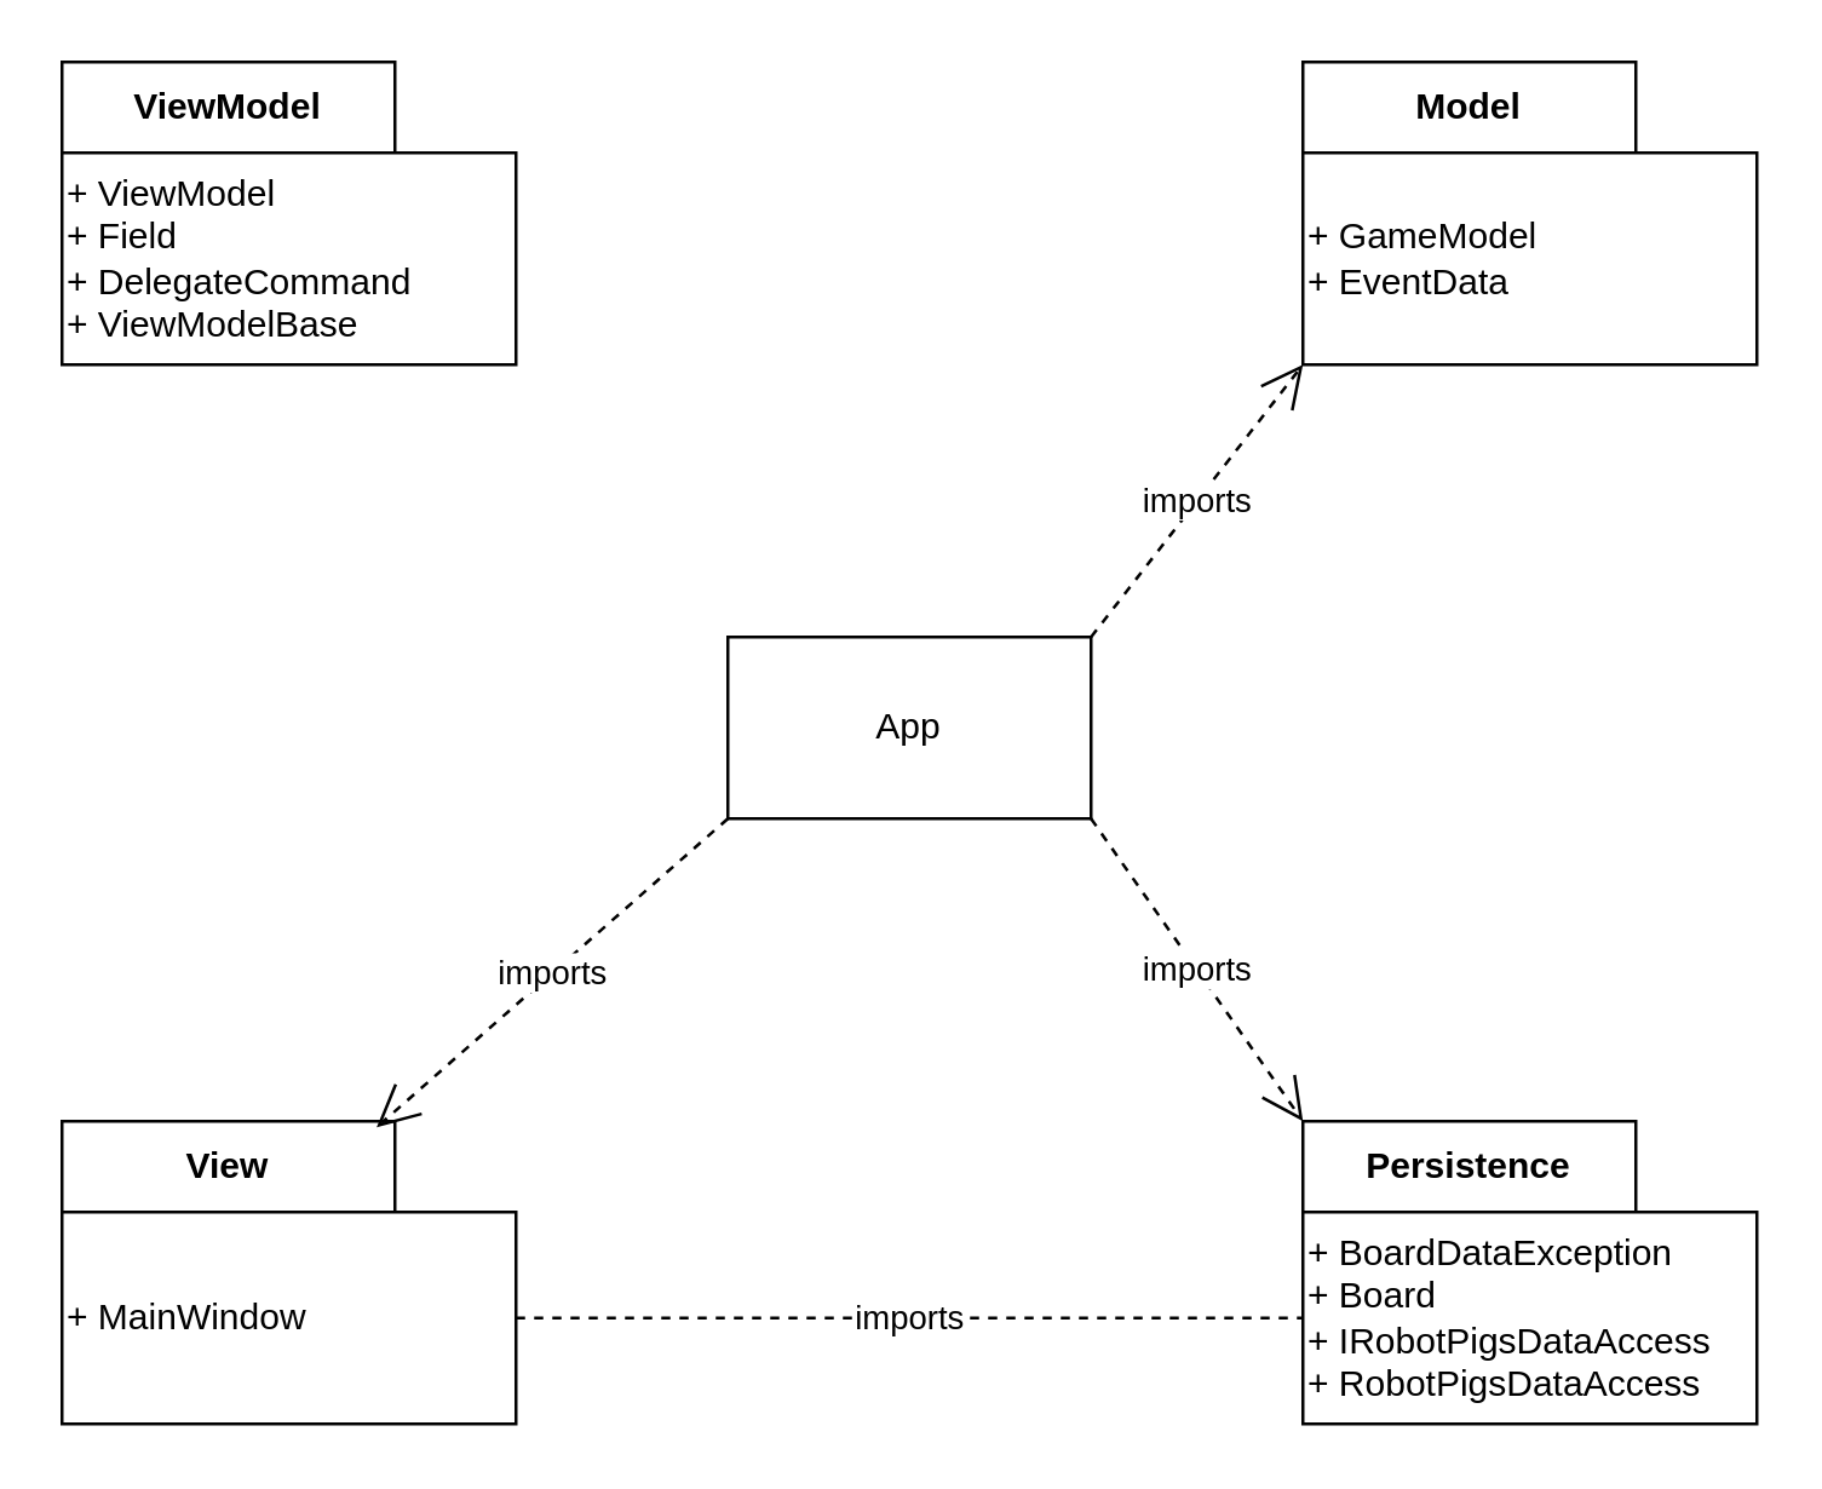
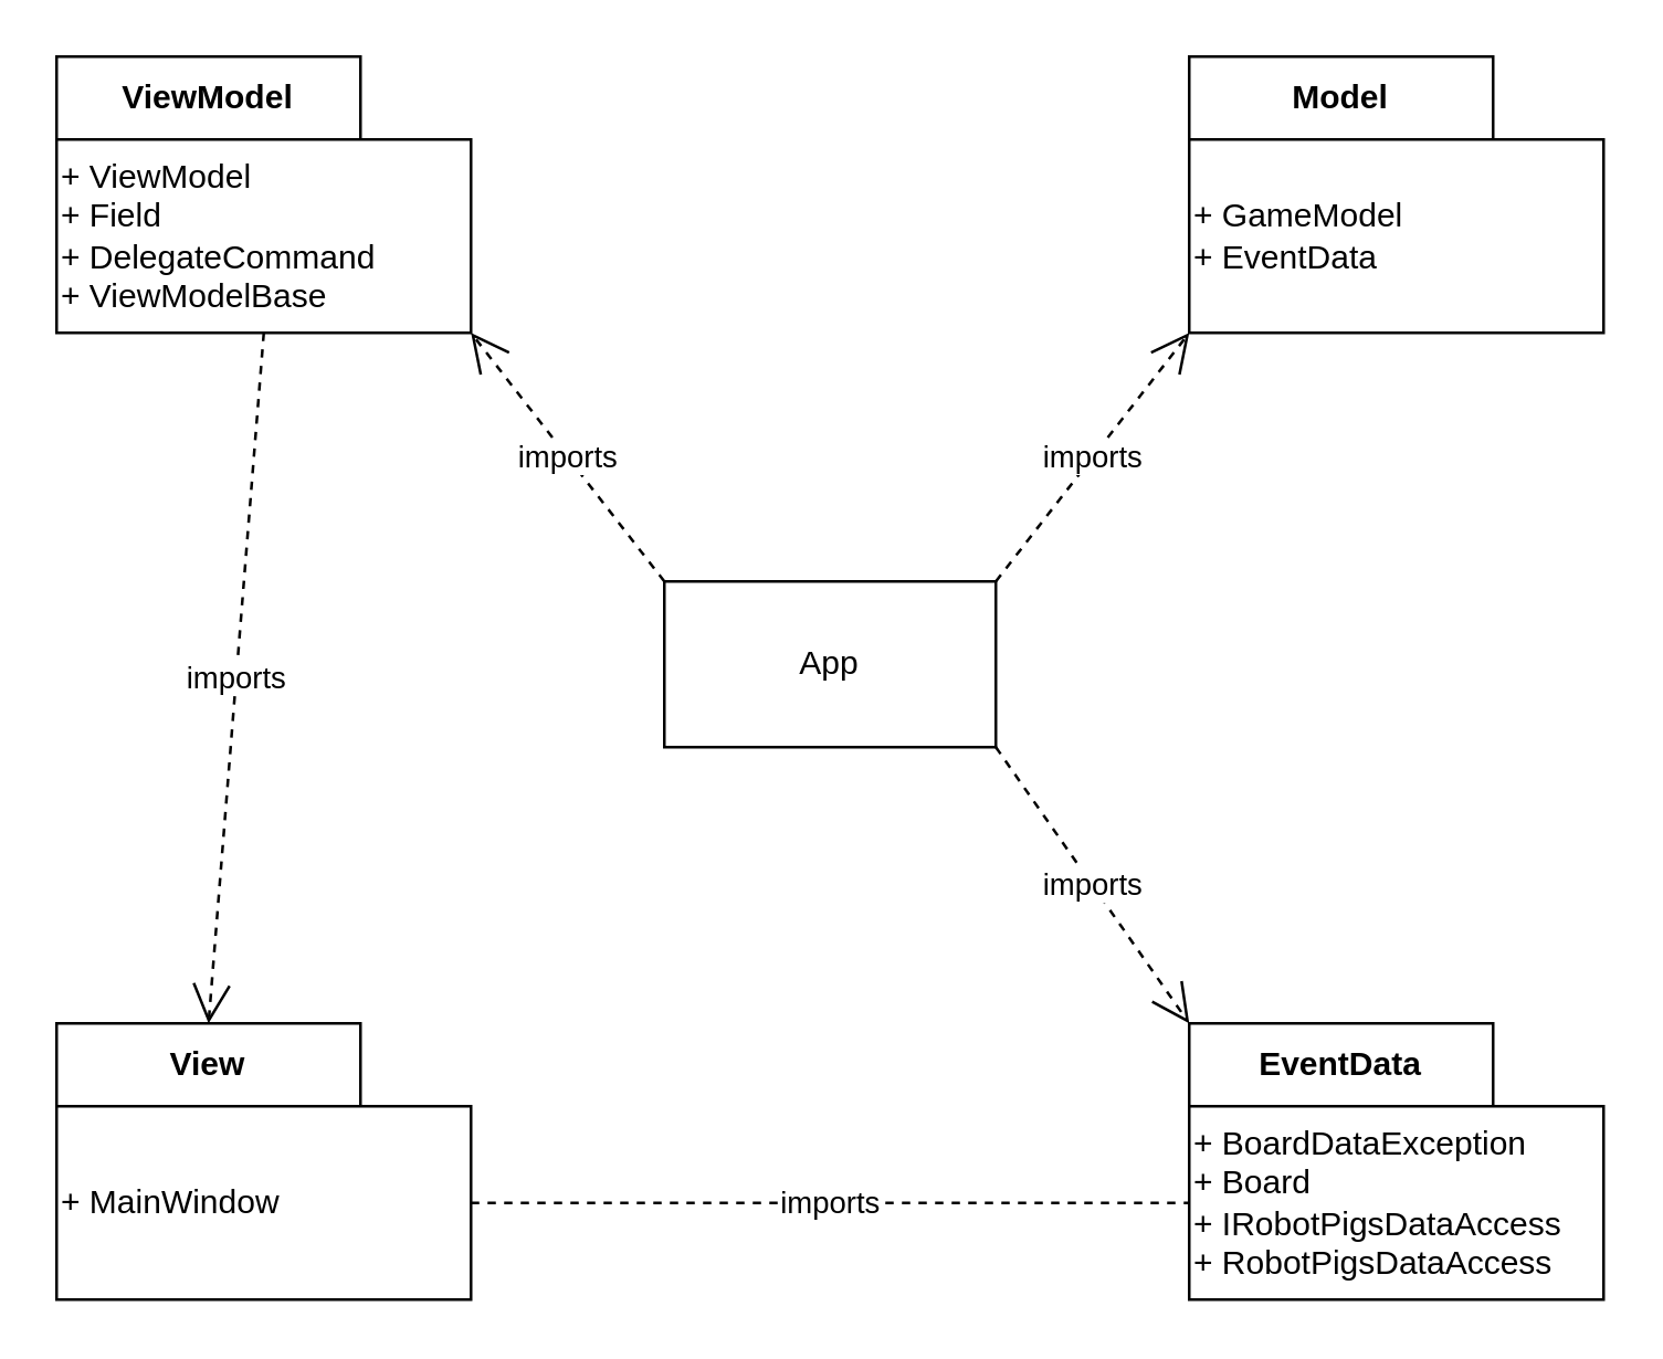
+ <mxCell id="14" value="&lt;div&gt;imports&lt;/div&gt;" style="endArrow=open;endSize=12;dashed=1;html=1;rounded=0;exitX=0;exitY=0;exitDx=0;exitDy=0;entryX=0;entryY=0;entryDx=150;entryDy=100;entryPerimeter=0;" edge="1" parent="1" source="10" target="2"><mxGeometry width="160" relative="1" as="geometry"><mxPoint x="260" y="300" as="sourcePoint" /><mxPoint x="194" y="342" as="targetPoint" /></mxGeometry></mxCell>
- <mxCell id="11" value="&lt;div&gt;imports&lt;/div&gt;" style="endArrow=open;endSize=12;dashed=1;html=1;rounded=0;exitX=0;exitY=1;exitDx=0;exitDy=0;entryX=0.693;entryY=0.02;entryDx=0;entryDy=0;entryPerimeter=0;" edge="1" parent="1" source="10" target="6"><mxGeometry width="160" relative="1" as="geometry"><mxPoint x="225" y="310" as="sourcePoint" /><mxPoint x="355" y="300" as="targetPoint" /></mxGeometry></mxCell>
+ <mxCell id="15" value="&lt;div&gt;imports&lt;/div&gt;" style="endArrow=open;endSize=12;dashed=1;html=1;rounded=0;exitX=0.5;exitY=1;exitDx=0;exitDy=0;exitPerimeter=0;entryX=0;entryY=0;entryDx=55;entryDy=0;entryPerimeter=0;" edge="1" parent="1" source="2" target="6"><mxGeometry width="160" relative="1" as="geometry"><mxPoint x="235" y="460" as="sourcePoint" /><mxPoint x="365" y="450" as="targetPoint" /></mxGeometry></mxCell>
- <mxCell id="8" value="Persistence" style="shape=folder;fontStyle=1;tabWidth=110;tabHeight=30;tabPosition=left;html=1;boundedLbl=1;labelInHeader=1;container=1;collapsible=0;whiteSpace=wrap;" vertex="1" parent="1"><mxGeometry x="430" y="370" width="150" height="100" as="geometry" /></mxCell>
+ <mxCell id="8" value="EventData" style="shape=folder;fontStyle=1;tabWidth=110;tabHeight=30;tabPosition=left;html=1;boundedLbl=1;labelInHeader=1;container=1;collapsible=0;whiteSpace=wrap;" vertex="1" parent="1"><mxGeometry x="430" y="370" width="150" height="100" as="geometry" /></mxCell>
